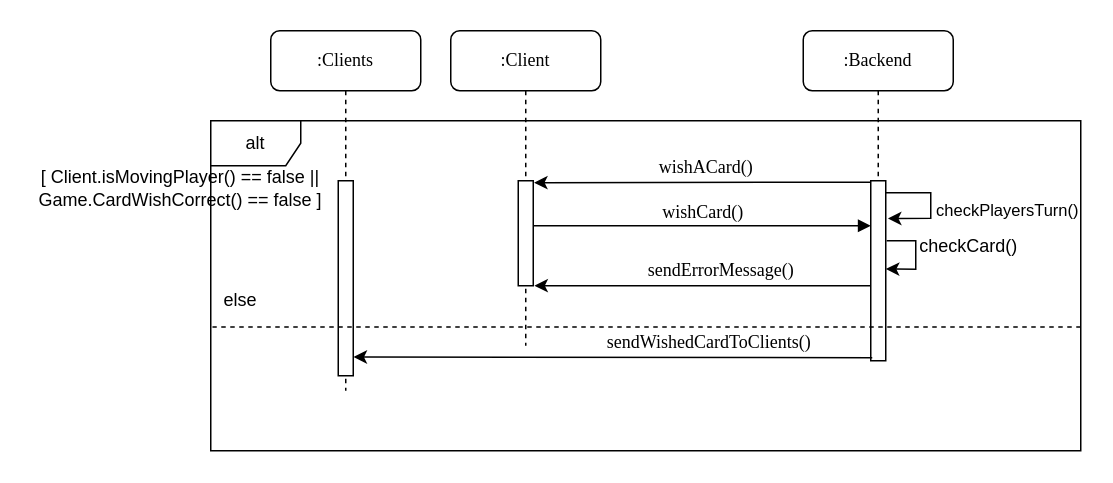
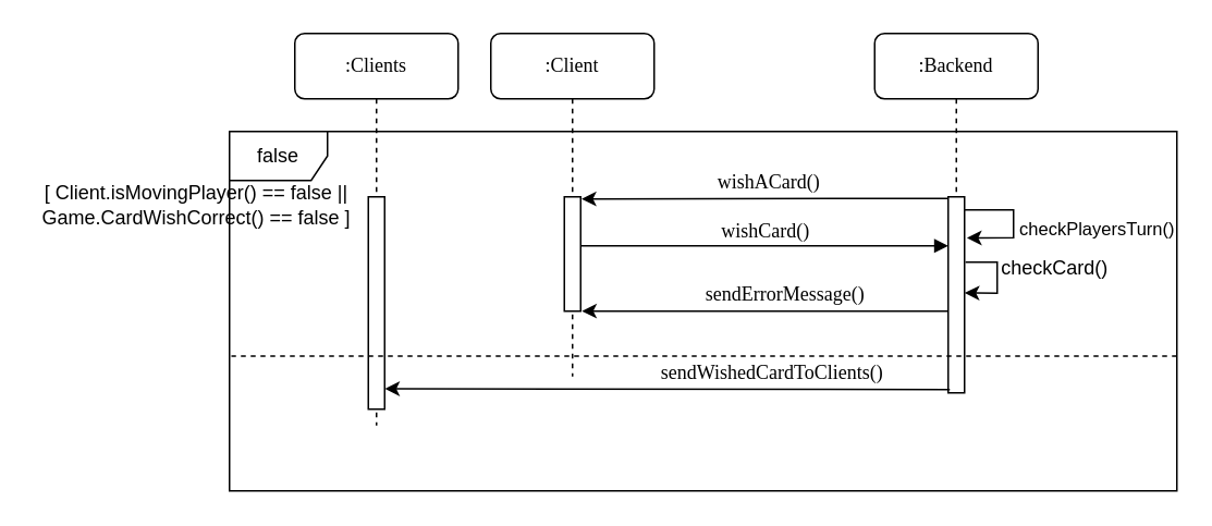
- <mxCell id="2" value="alt" style="shape=umlFrame;whiteSpace=wrap;html=1;" vertex="1" parent="1"><mxGeometry x="140" y="80" width="580" height="220" as="geometry" /></mxCell>
+ <mxCell id="2" value="false" style="shape=umlFrame;whiteSpace=wrap;html=1;" vertex="1" parent="1"><mxGeometry x="140" y="80" width="580" height="220" as="geometry" /></mxCell>
- <mxCell id="17" value="else" style="text;html=1;strokeColor=none;fillColor=none;align=center;verticalAlign=middle;whiteSpace=wrap;rounded=0;" vertex="1" parent="1"><mxGeometry x="140" y="190" width="40" height="20" as="geometry" /></mxCell>
